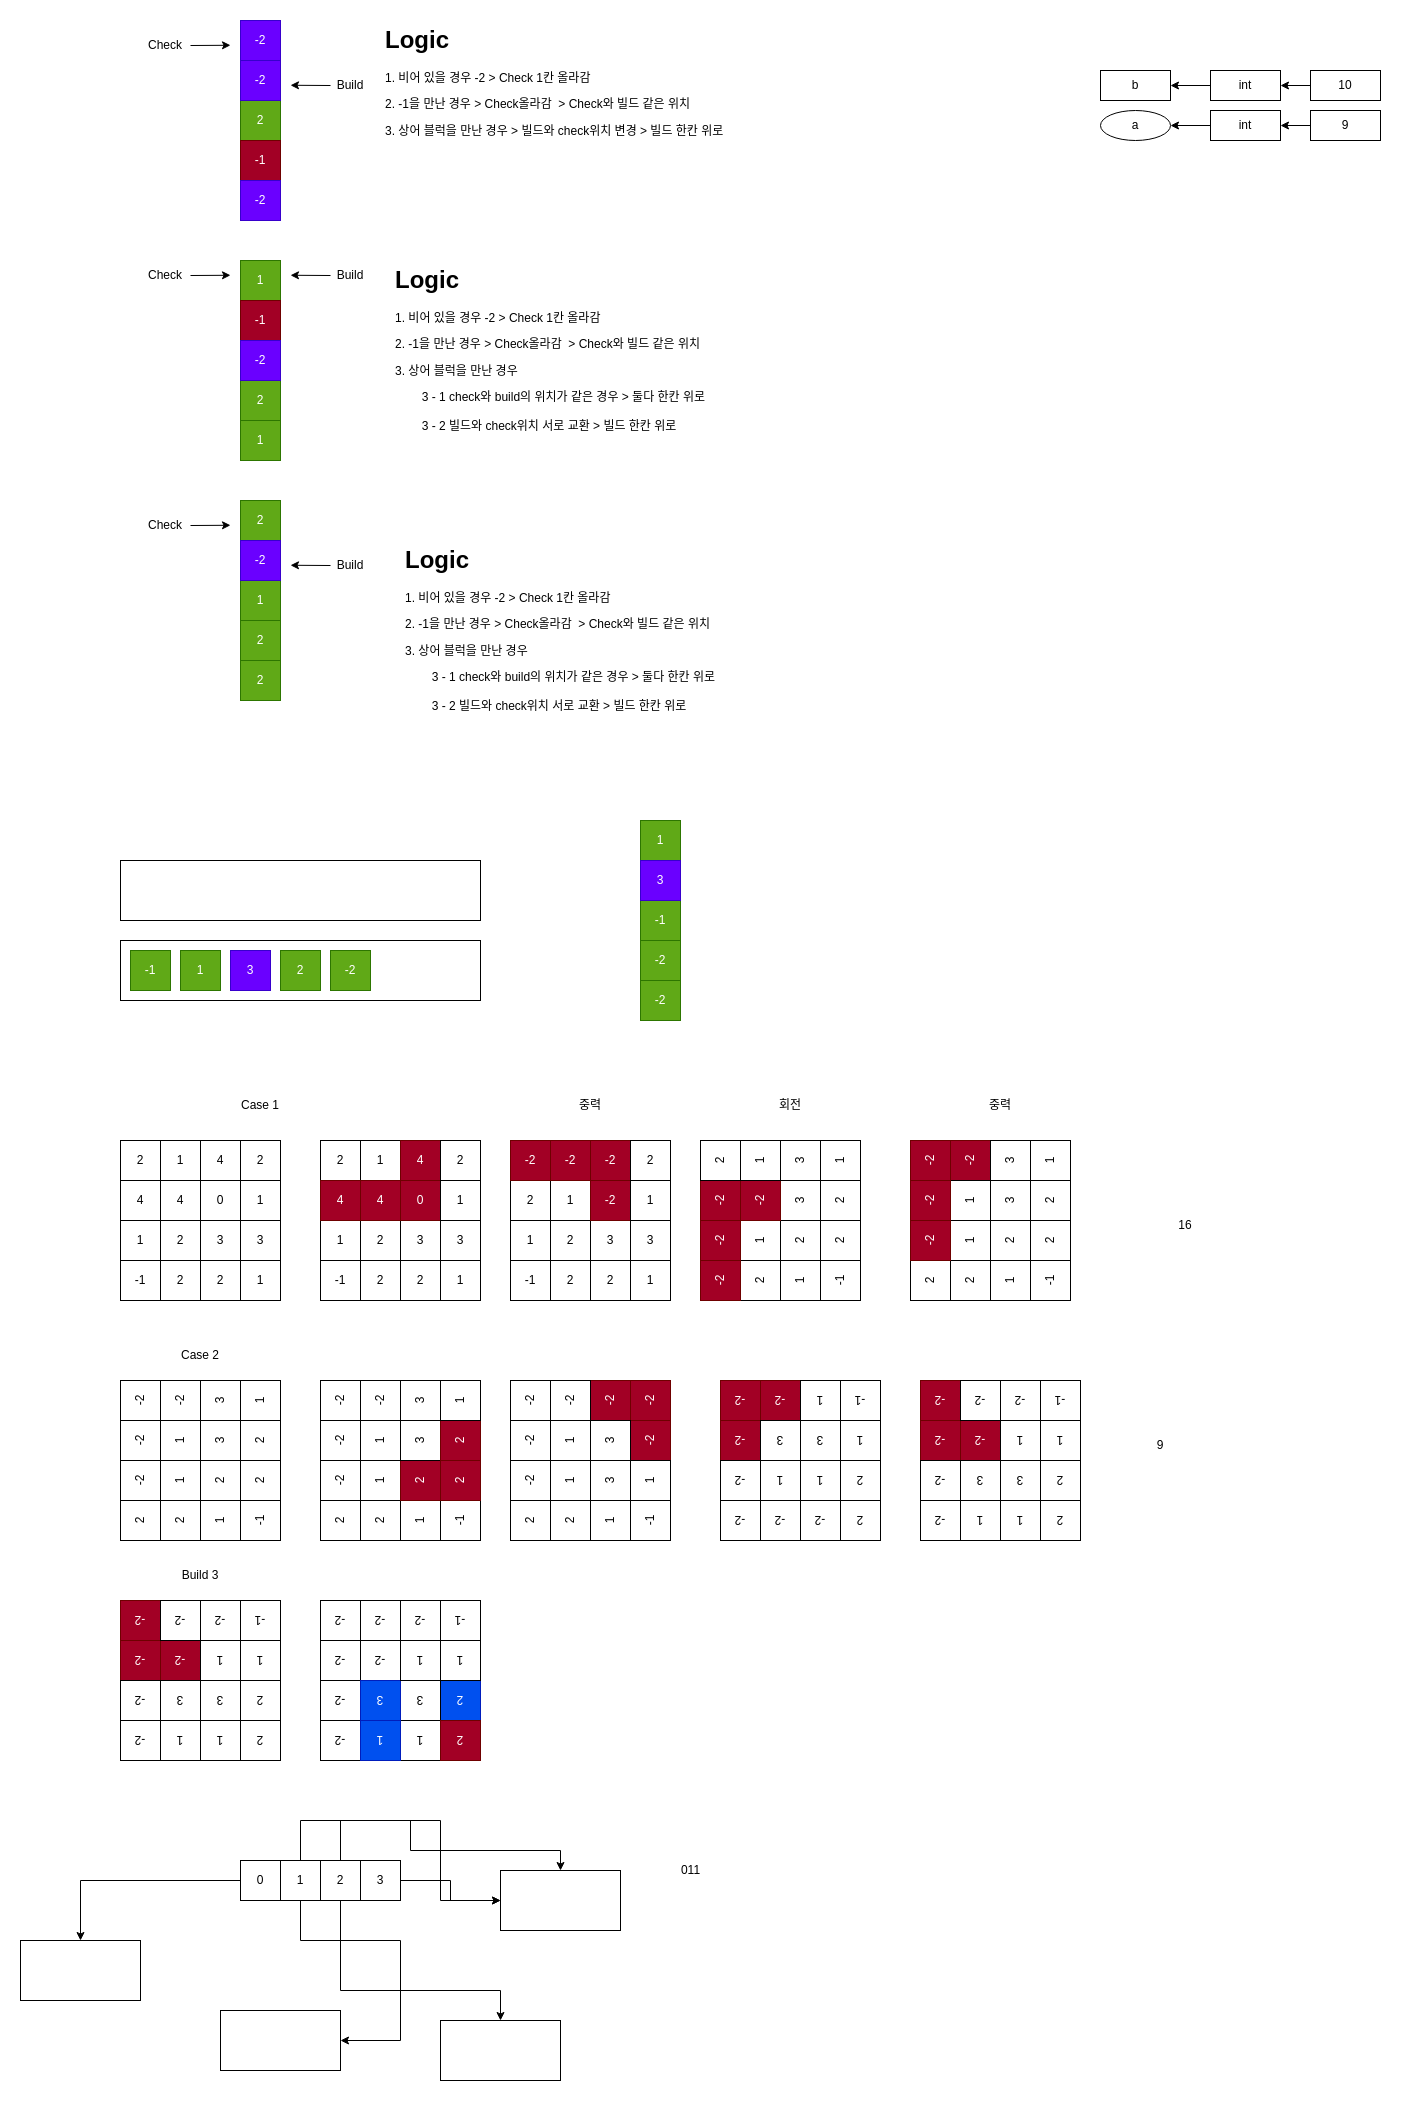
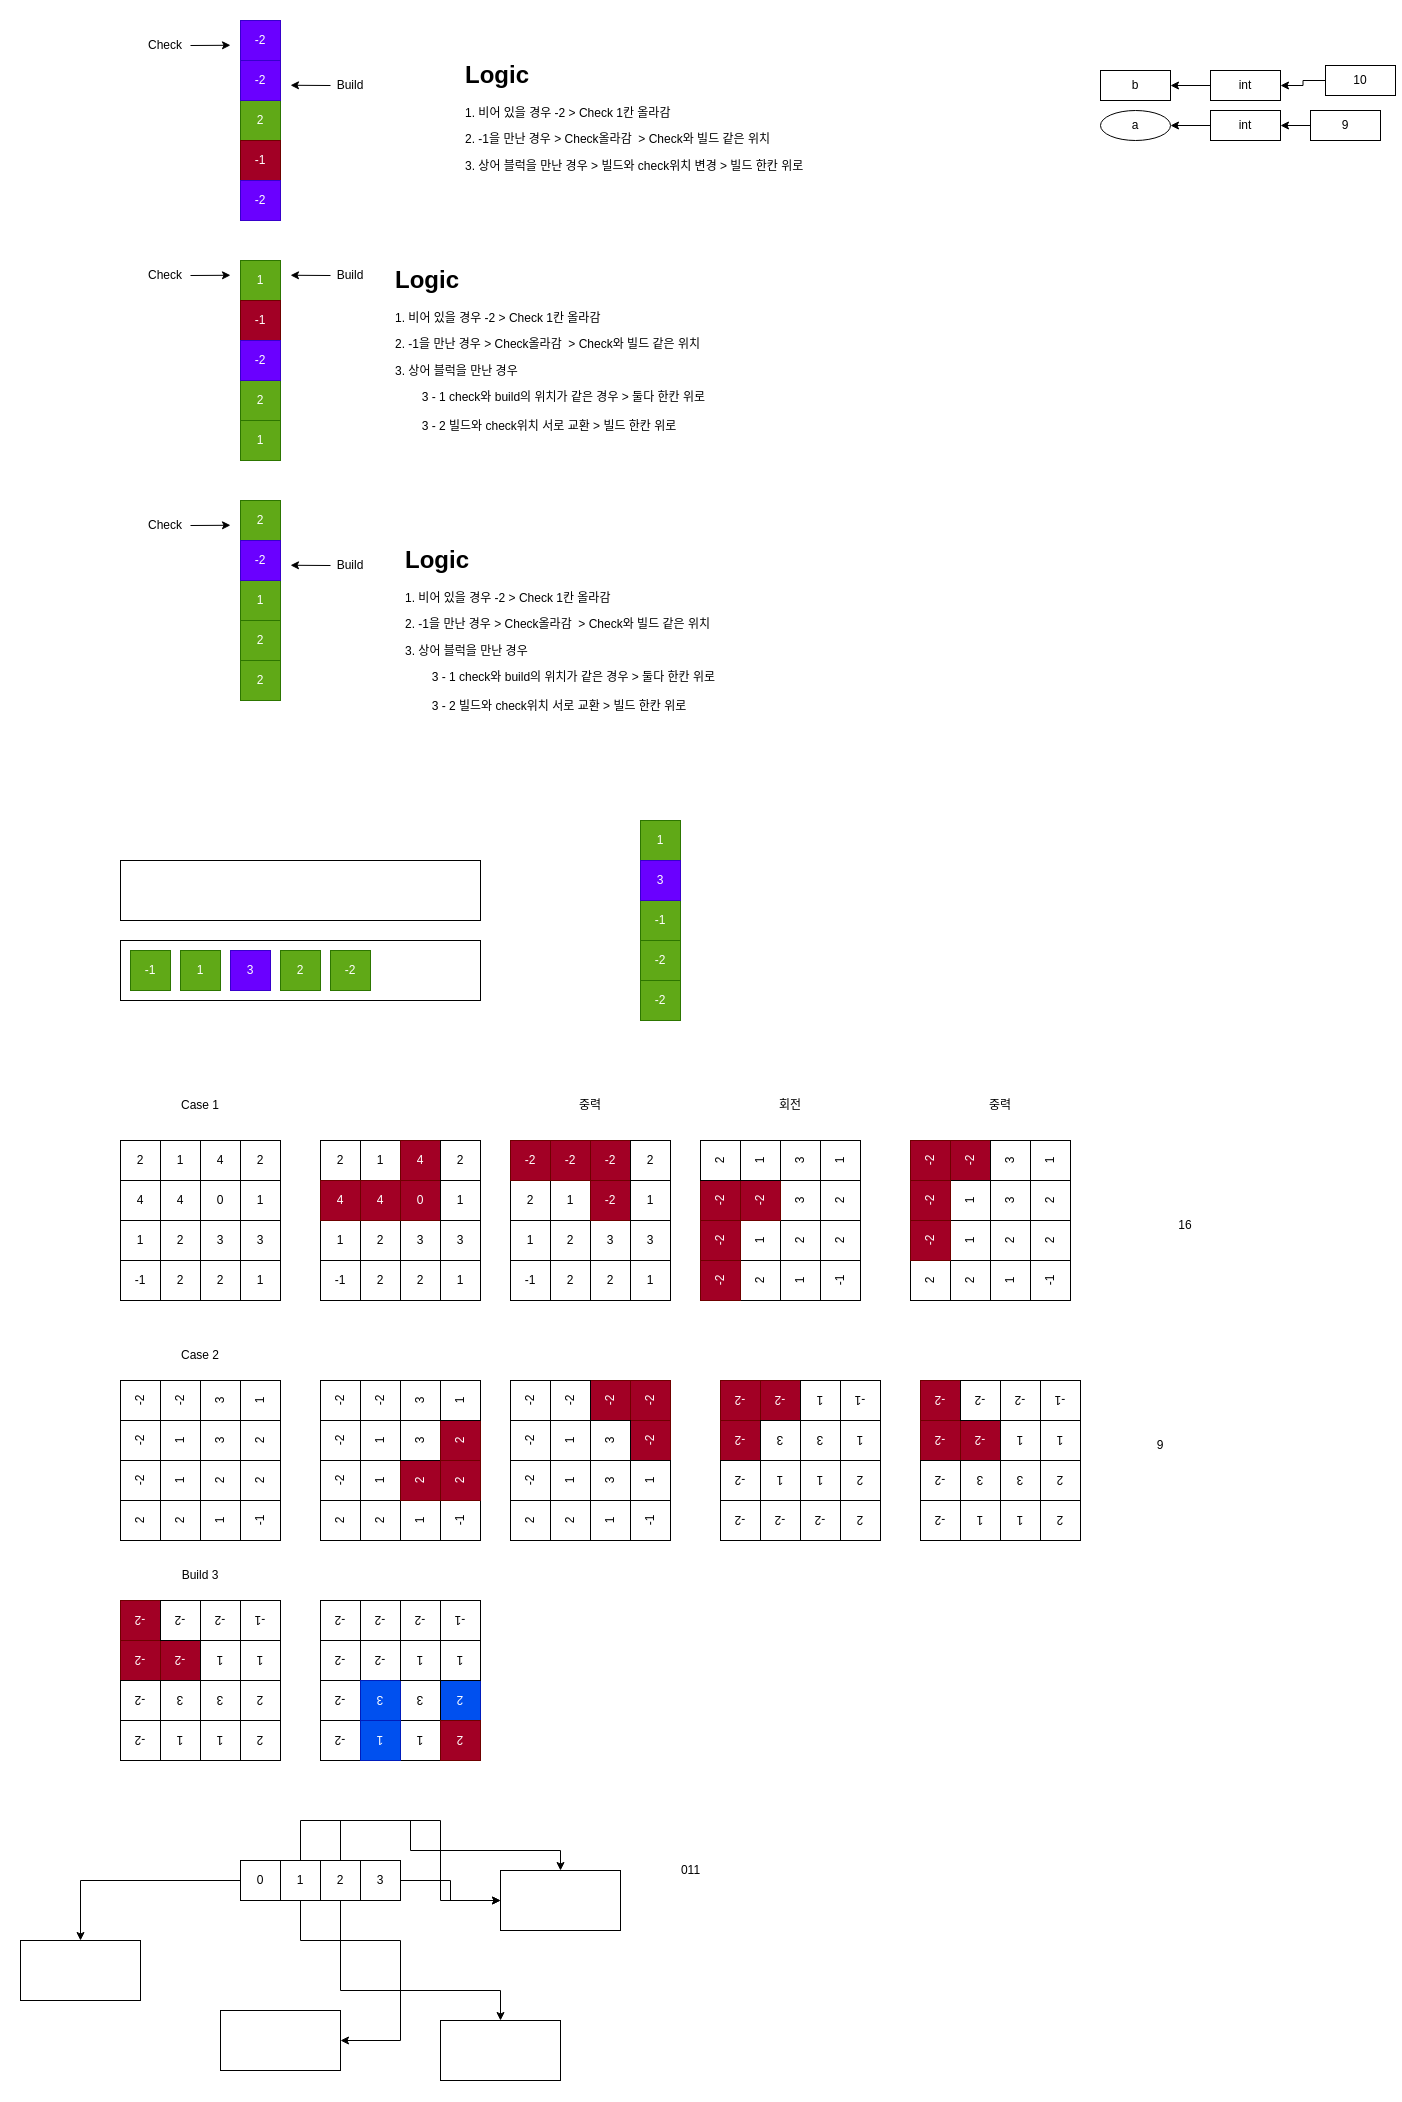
- <mxCell id="13" value="&lt;h1&gt;Logic&lt;/h1&gt;&lt;p&gt;1. 비어 있을 경우 -2 &amp;gt; Check 1칸 올라감&lt;/p&gt;&lt;p&gt;2. -1을 만난 경우 &amp;gt; Check올라감&amp;nbsp; &amp;gt; Check와 빌드 같은 위치&lt;br&gt;&lt;/p&gt;&lt;p&gt;3. 상어 블럭을 만난 경우 &amp;gt; 빌드와 check위치 변경 &amp;gt; 빌드 한칸 위로&lt;/p&gt;" style="text;html=1;strokeColor=none;fillColor=none;spacing=5;spacingTop=-20;whiteSpace=wrap;overflow=hidden;rounded=0;" vertex="1" parent="1"><mxGeometry x="380" y="20" width="380" height="130" as="geometry" /></mxCell>
+ <mxCell id="13" value="&lt;h1&gt;Logic&lt;/h1&gt;&lt;p&gt;1. 비어 있을 경우 -2 &amp;gt; Check 1칸 올라감&lt;/p&gt;&lt;p&gt;2. -1을 만난 경우 &amp;gt; Check올라감&amp;nbsp; &amp;gt; Check와 빌드 같은 위치&lt;br&gt;&lt;/p&gt;&lt;p&gt;3. 상어 블럭을 만난 경우 &amp;gt; 빌드와 check위치 변경 &amp;gt; 빌드 한칸 위로&lt;/p&gt;" style="text;html=1;strokeColor=none;fillColor=none;spacing=5;spacingTop=-20;whiteSpace=wrap;overflow=hidden;rounded=0;" vertex="1" parent="1"><mxGeometry x="460" y="55" width="380" height="130" as="geometry" /></mxCell>
- <mxCell id="29" value="10" style="rounded=0;whiteSpace=wrap;html=1;" vertex="1" parent="1"><mxGeometry x="1310" y="70" width="70" height="30" as="geometry" /></mxCell>
+ <mxCell id="29" value="10" style="rounded=0;whiteSpace=wrap;html=1;" vertex="1" parent="1"><mxGeometry x="1325" y="65" width="70" height="30" as="geometry" /></mxCell>
- <mxCell id="76" value="Case 1" style="text;html=1;strokeColor=none;fillColor=none;align=center;verticalAlign=middle;whiteSpace=wrap;rounded=0;" vertex="1" parent="1"><mxGeometry x="230" y="1090" width="60" height="30" as="geometry" /></mxCell>
+ <mxCell id="76" value="Case 1" style="text;html=1;strokeColor=none;fillColor=none;align=center;verticalAlign=middle;whiteSpace=wrap;rounded=0;" vertex="1" parent="1"><mxGeometry x="170" y="1090" width="60" height="30" as="geometry" /></mxCell>
